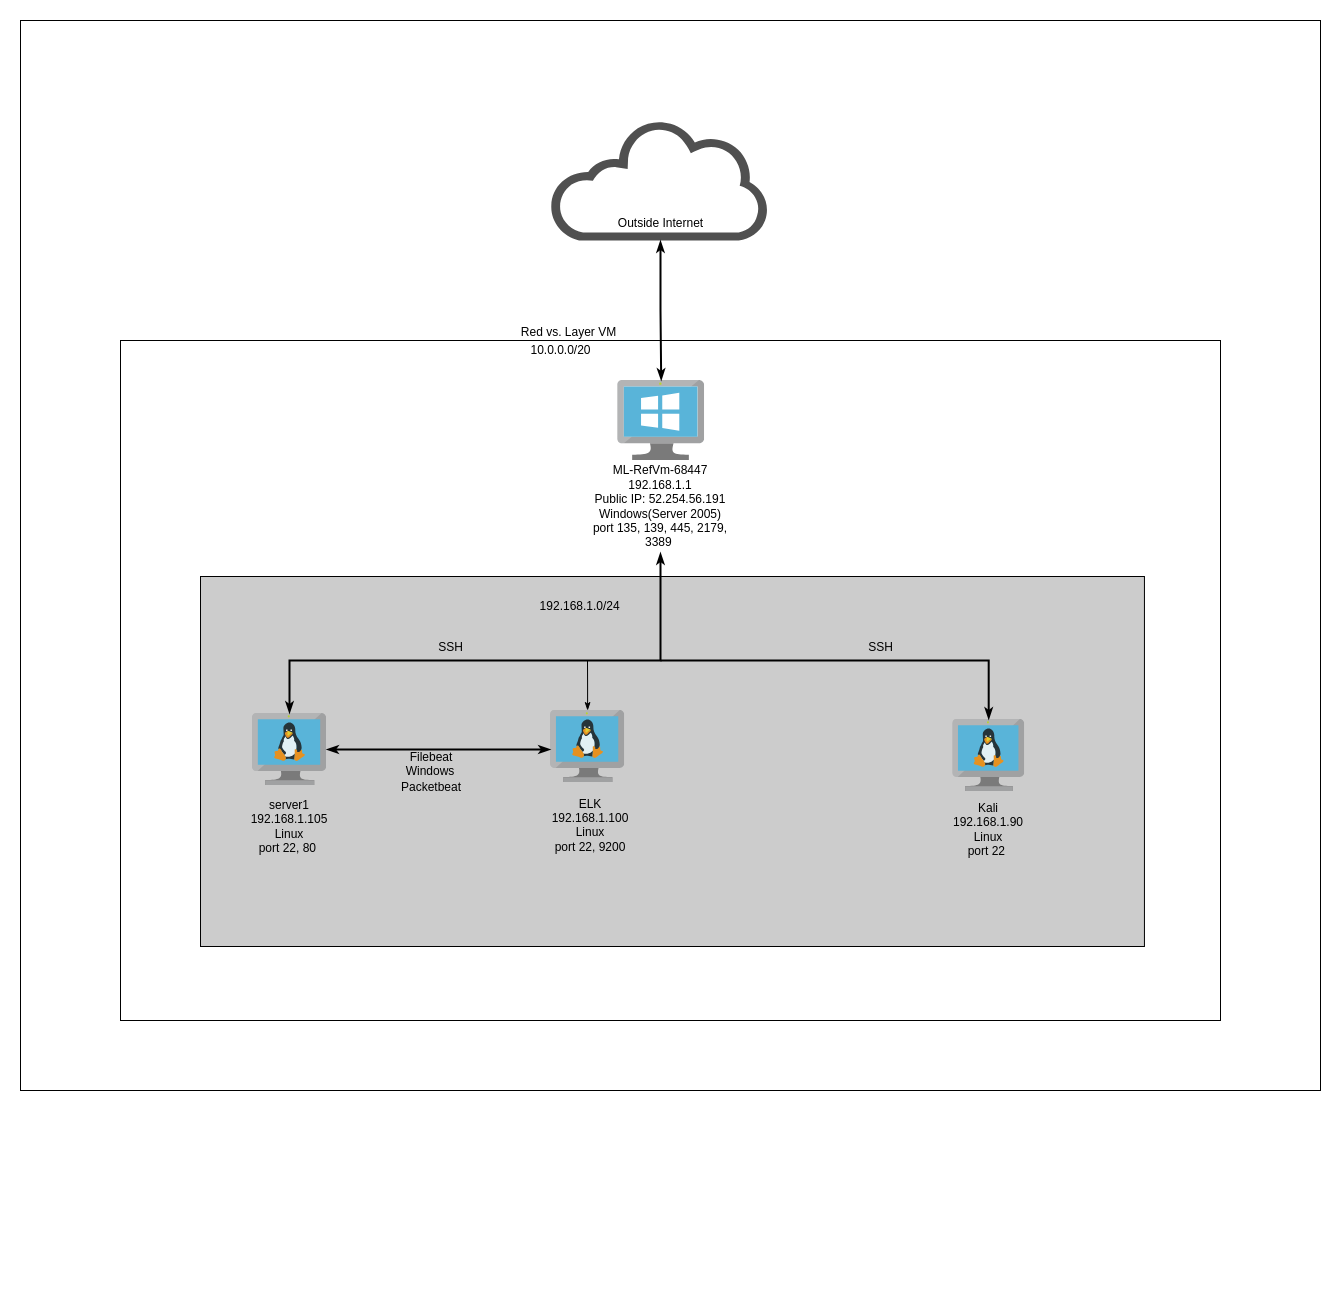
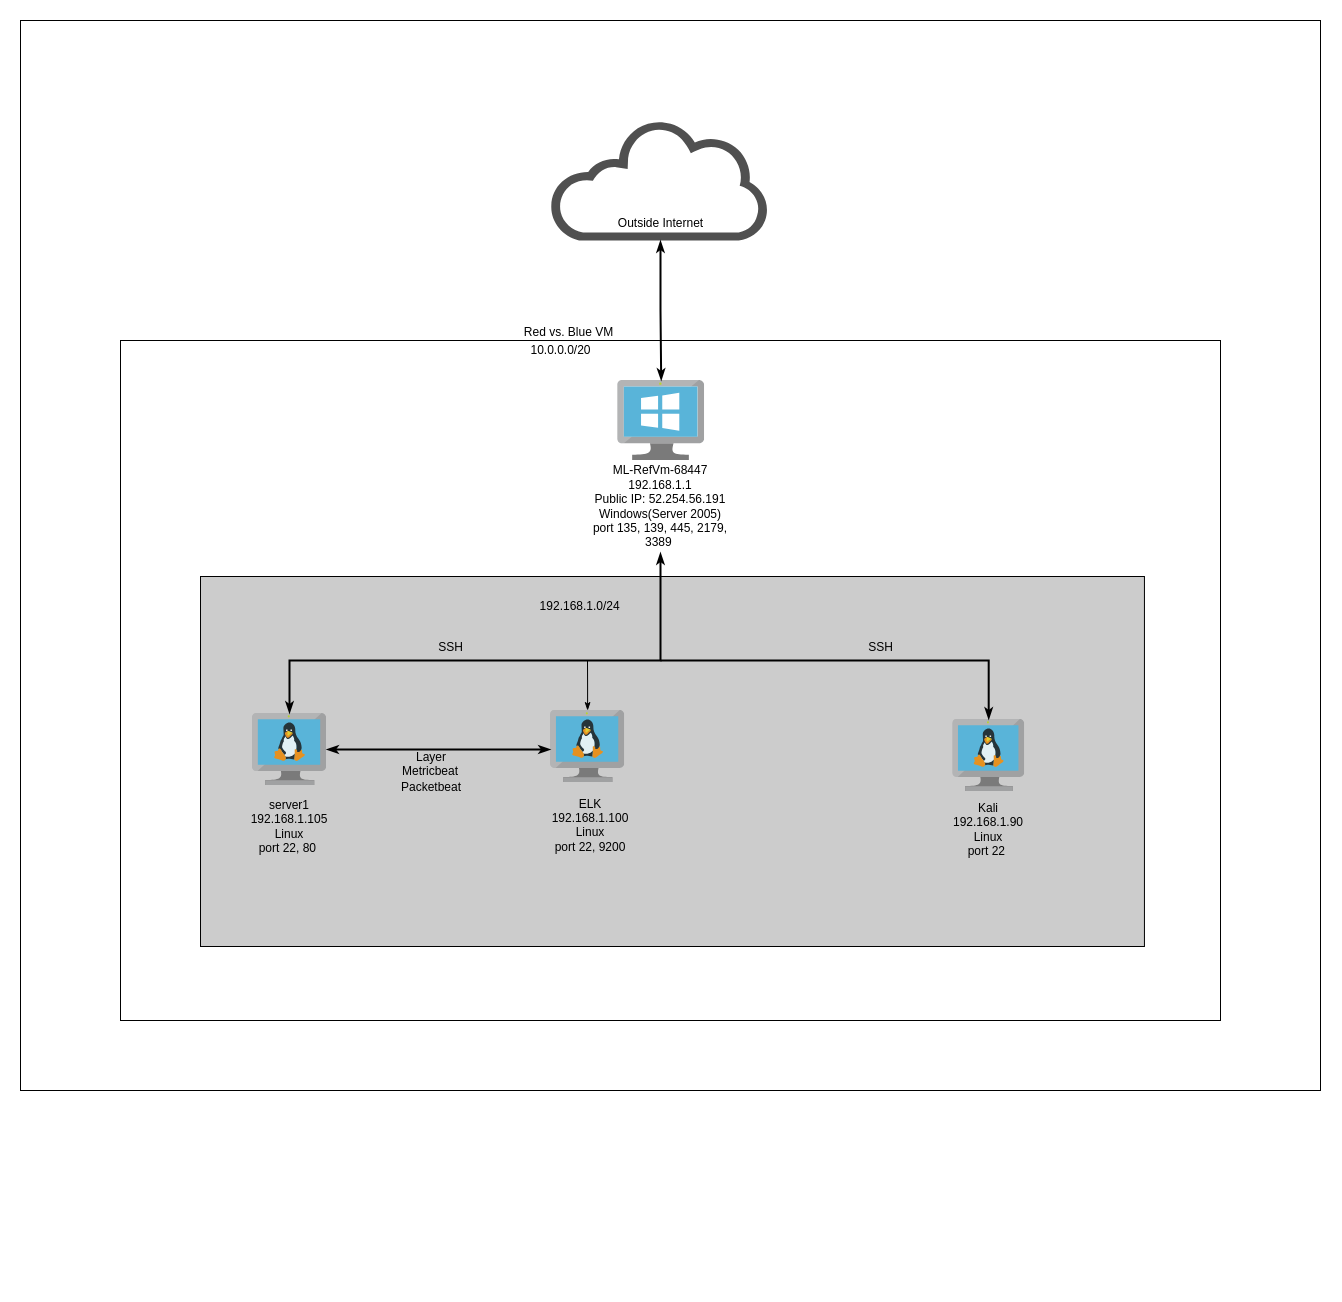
- <mxCell id="8" value="&lt;div style=&quot;width: 426.663px ; height: auto ; word-break: break-word&quot;&gt;&lt;div align=&quot;center&quot;&gt;&lt;span style=&quot;font-family: &amp;#34;arial&amp;#34; ; font-size: 12px ; line-height: 0&quot;&gt;&lt;span style=&quot;line-height: normal&quot;&gt;Red vs. Layer VM&lt;/span&gt;&lt;/span&gt;&lt;/div&gt;&lt;/div&gt;" style="text;html=1;nl2Br=0;html=1;nl2Br=0;verticalAlign=middle;align=center;spacingLeft=0.0;spacingRight=0;whiteSpace=wrap;gliffyId=4;" parent="1" vertex="1"><mxGeometry x="410.002" y="324.78" width="316.876" height="15.223" as="geometry" /></mxCell>
+ <mxCell id="8" value="&lt;div style=&quot;width: 426.663px ; height: auto ; word-break: break-word&quot;&gt;&lt;div align=&quot;center&quot;&gt;&lt;span style=&quot;font-family: &amp;#34;arial&amp;#34; ; font-size: 12px ; line-height: 0&quot;&gt;&lt;span style=&quot;line-height: normal&quot;&gt;Red vs. Blue VM&lt;/span&gt;&lt;/span&gt;&lt;/div&gt;&lt;/div&gt;" style="text;html=1;nl2Br=0;html=1;nl2Br=0;verticalAlign=middle;align=center;spacingLeft=0.0;spacingRight=0;whiteSpace=wrap;gliffyId=4;" parent="1" vertex="1"><mxGeometry x="410.002" y="324.78" width="316.876" height="15.223" as="geometry" /></mxCell>
- <mxCell id="26" value="&lt;div style=&quot;width: 73.0px ; height: auto ; word-break: break-word&quot;&gt;&lt;div align=&quot;center&quot;&gt;&lt;font face=&quot;arial&quot;&gt;Filebeat&lt;/font&gt;&lt;/div&gt;&lt;/div&gt;" style="text;html=1;nl2Br=0;html=1;nl2Br=0;verticalAlign=middle;align=center;spacingLeft=0.0;spacingRight=0;whiteSpace=wrap;gliffyId=141;" vertex="1" parent="23"><mxGeometry x="2.13" width="77.87" height="14" as="geometry" /></mxCell>
+ <mxCell id="26" value="&lt;div style=&quot;width: 73.0px ; height: auto ; word-break: break-word&quot;&gt;&lt;div align=&quot;center&quot;&gt;&lt;font face=&quot;arial&quot;&gt;Layer&lt;/font&gt;&lt;/div&gt;&lt;/div&gt;" style="text;html=1;nl2Br=0;html=1;nl2Br=0;verticalAlign=middle;align=center;spacingLeft=0.0;spacingRight=0;whiteSpace=wrap;gliffyId=141;" vertex="1" parent="23"><mxGeometry x="2.13" width="77.87" height="14" as="geometry" /></mxCell>
- <mxCell id="24" value="&lt;div style=&quot;width: 73.0px ; height: auto ; word-break: break-word&quot;&gt;&lt;div align=&quot;center&quot;&gt;&lt;font face=&quot;arial&quot;&gt;Windows&lt;/font&gt;&lt;/div&gt;&lt;/div&gt;" style="text;html=1;nl2Br=0;html=1;nl2Br=0;verticalAlign=middle;align=center;spacingLeft=0.0;spacingRight=0;whiteSpace=wrap;gliffyId=141;" vertex="1" parent="23"><mxGeometry y="14" width="80" height="14" as="geometry" /></mxCell>
+ <mxCell id="24" value="&lt;div style=&quot;width: 73.0px ; height: auto ; word-break: break-word&quot;&gt;&lt;div align=&quot;center&quot;&gt;&lt;font face=&quot;arial&quot;&gt;Metricbeat&lt;/font&gt;&lt;/div&gt;&lt;/div&gt;" style="text;html=1;nl2Br=0;html=1;nl2Br=0;verticalAlign=middle;align=center;spacingLeft=0.0;spacingRight=0;whiteSpace=wrap;gliffyId=141;" vertex="1" parent="23"><mxGeometry y="14" width="80" height="14" as="geometry" /></mxCell>
